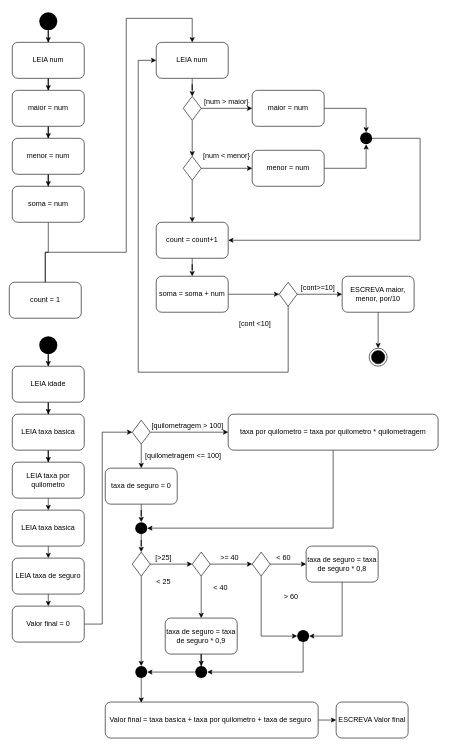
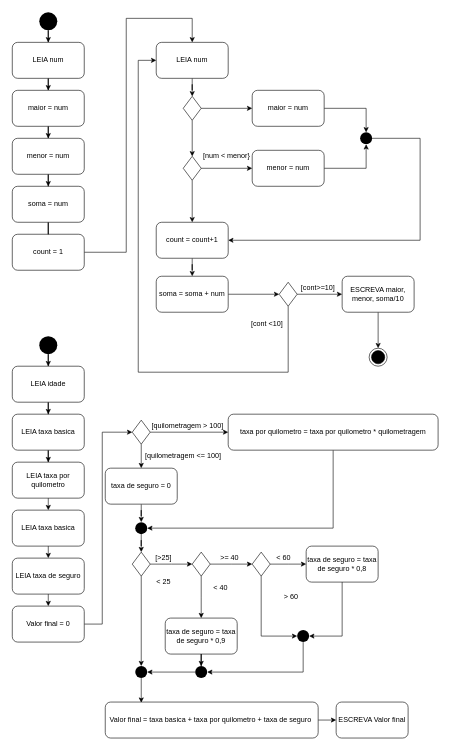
- <mxCell id="27" value="[num &amp;gt; maior}" style="text;html=1;strokeColor=none;fillColor=none;align=center;verticalAlign=middle;whiteSpace=wrap;rounded=0;" parent="1" vertex="1"><mxGeometry x="335" y="160" width="85" height="20" as="geometry" /></mxCell>
- <mxCell id="41" value="ESCREVA maior, menor, por/10" style="rounded=1;whiteSpace=wrap;html=1;" parent="1" vertex="1"><mxGeometry x="570" y="460" width="120" height="60" as="geometry" /></mxCell>
+ <mxCell id="41" value="ESCREVA maior, menor, soma/10" style="rounded=1;whiteSpace=wrap;html=1;" parent="1" vertex="1"><mxGeometry x="570" y="460" width="120" height="60" as="geometry" /></mxCell>
- <mxCell id="10" value="count = 1" style="rounded=1;whiteSpace=wrap;html=1;" parent="1" vertex="1"><mxGeometry x="15" y="470" width="120" height="60" as="geometry" /></mxCell>
+ <mxCell id="10" value="count = 1" style="rounded=1;whiteSpace=wrap;html=1;" parent="1" vertex="1"><mxGeometry x="20" y="390" width="120" height="60" as="geometry" /></mxCell>
- <mxCell id="18" value="[cont &amp;lt;10]" style="text;html=1;strokeColor=none;fillColor=none;align=center;verticalAlign=middle;whiteSpace=wrap;rounded=0;" parent="1" vertex="1"><mxGeometry x="390" y="530" width="70" height="20" as="geometry" /></mxCell>
+ <mxCell id="18" value="[cont &amp;lt;10]" style="text;html=1;strokeColor=none;fillColor=none;align=center;verticalAlign=middle;whiteSpace=wrap;rounded=0;" parent="1" vertex="1"><mxGeometry x="410" y="530" width="70" height="20" as="geometry" /></mxCell>
